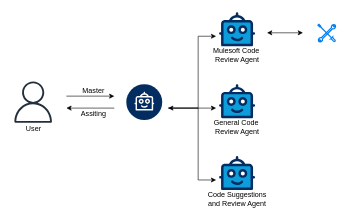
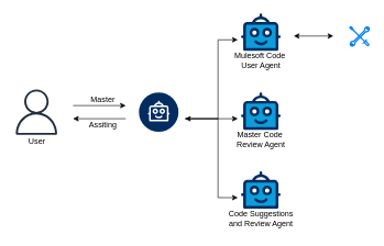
- <mxCell id="8" value="Mulesoft Code&amp;nbsp;&lt;div&gt;Review Agent&lt;/div&gt;" style="text;html=1;align=center;verticalAlign=middle;resizable=0;points=[];autosize=1;strokeColor=none;fillColor=none;" parent="6" vertex="1"><mxGeometry y="52" width="100" height="40" as="geometry" /></mxCell>
+ <mxCell id="8" value="Mulesoft Code&amp;nbsp;&lt;div&gt;User Agent&lt;/div&gt;" style="text;html=1;align=center;verticalAlign=middle;resizable=0;points=[];autosize=1;strokeColor=none;fillColor=none;" parent="6" vertex="1"><mxGeometry y="52" width="100" height="40" as="geometry" /></mxCell>
- <mxCell id="11" value="General Code&amp;nbsp;&lt;div&gt;Review Agent&lt;/div&gt;" style="text;html=1;align=center;verticalAlign=middle;resizable=0;points=[];autosize=1;strokeColor=none;fillColor=none;" parent="9" vertex="1"><mxGeometry y="52" width="100" height="40" as="geometry" /></mxCell>
+ <mxCell id="11" value="Master Code&amp;nbsp;&lt;div&gt;Review Agent&lt;/div&gt;" style="text;html=1;align=center;verticalAlign=middle;resizable=0;points=[];autosize=1;strokeColor=none;fillColor=none;" parent="9" vertex="1"><mxGeometry y="52" width="100" height="40" as="geometry" /></mxCell>
